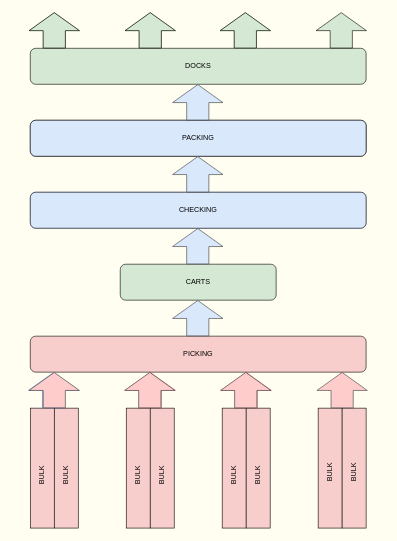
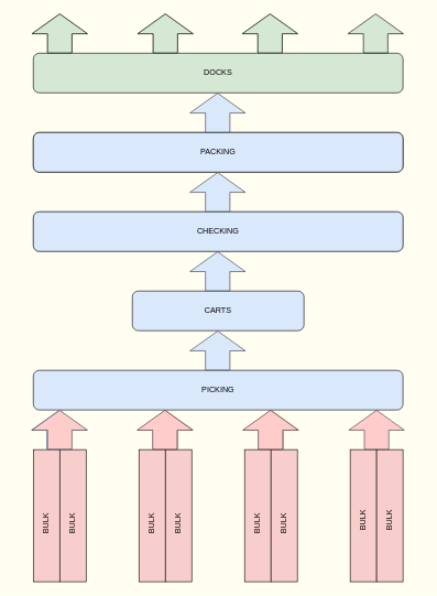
- <mxCell id="28" value="CARTS" style="rounded=1;whiteSpace=wrap;html=1;fillColor=#d5e8d4;" parent="1" vertex="1"><mxGeometry x="200" y="440" width="260" height="60" as="geometry" /></mxCell>
+ <mxCell id="28" value="CARTS" style="rounded=1;whiteSpace=wrap;html=1;fillColor=#dae8fc;" parent="1" vertex="1"><mxGeometry x="200" y="440" width="260" height="60" as="geometry" /></mxCell>
- <mxCell id="5" value="PICKING" style="rounded=1;whiteSpace=wrap;html=1;fillColor=#f8cecc;" parent="1" vertex="1"><mxGeometry x="50" y="560" width="560" height="60" as="geometry" /></mxCell>
+ <mxCell id="5" value="PICKING" style="rounded=1;whiteSpace=wrap;html=1;fillColor=#DAE8FC;" parent="1" vertex="1"><mxGeometry x="50" y="560" width="560" height="60" as="geometry" /></mxCell>
